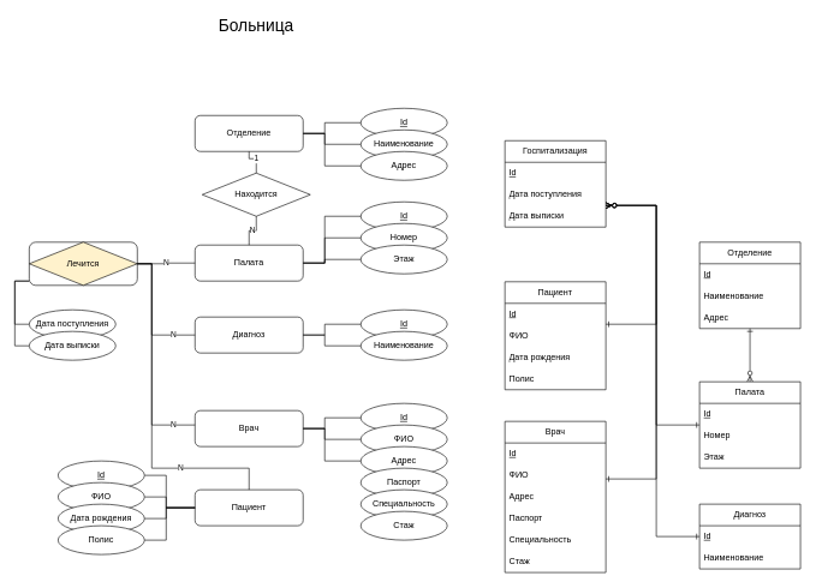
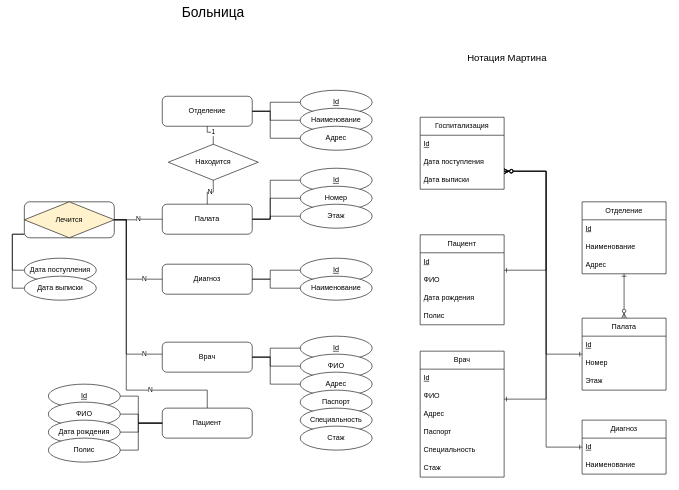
- <mxCell id="4" value="Больница" style="text;html=1;align=center;verticalAlign=middle;whiteSpace=wrap;rounded=0;fontSize=23;" parent="1" vertex="1"><mxGeometry x="290" y="20" width="130" height="30" as="geometry" /></mxCell>
+ <mxCell id="4" value="Больница" style="text;html=1;align=center;verticalAlign=middle;whiteSpace=wrap;rounded=0;fontSize=23;" parent="1" vertex="1"><mxGeometry x="290" y="5" width="130" height="30" as="geometry" /></mxCell>
+ <mxCell id="54" value="&lt;font style=&quot;font-size: 16px;&quot;&gt;Нотация Мартина&lt;/font&gt;" style="text;html=1;align=center;verticalAlign=middle;whiteSpace=wrap;rounded=0;fontSize=18;" parent="1" vertex="1"><mxGeometry x="750" y="80" width="190" height="30" as="geometry" /></mxCell>
